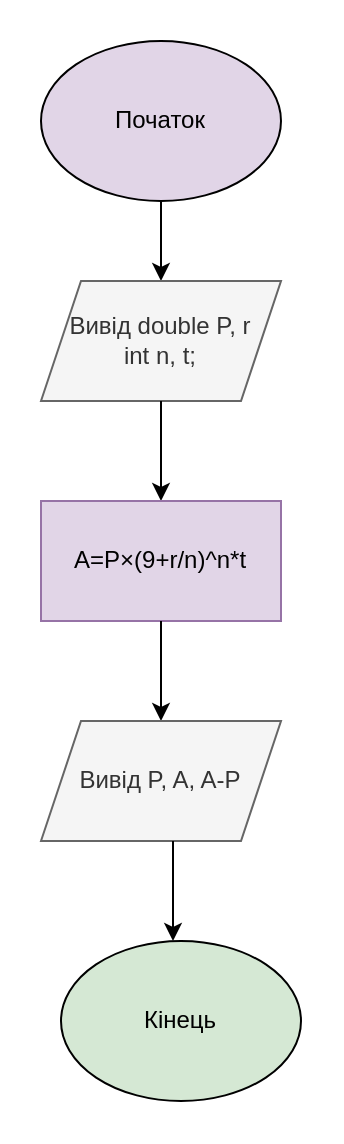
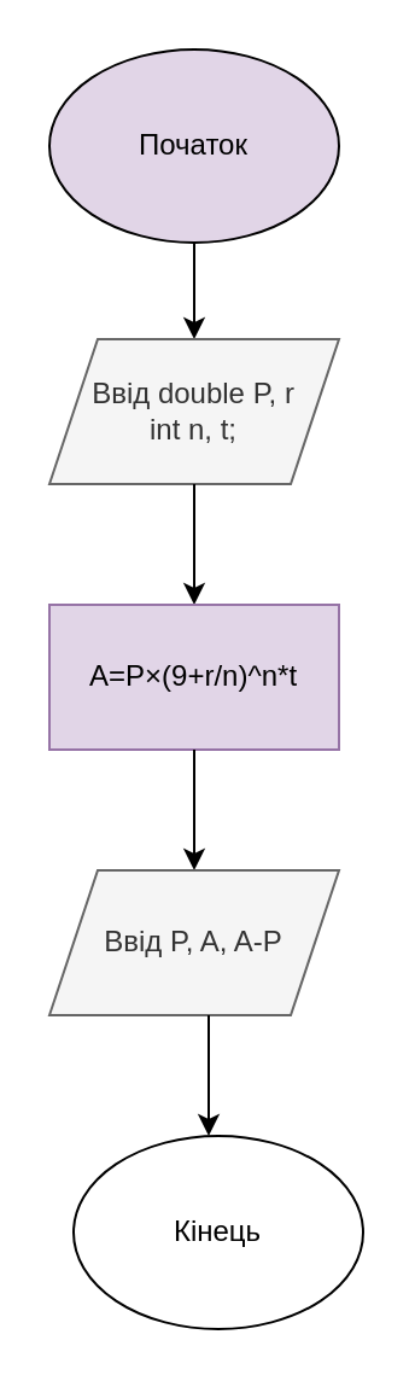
- <mxCell id="3" value="Вивід&amp;nbsp;double P, r&lt;div&gt;int n, t;&lt;br&gt;&lt;/div&gt;" style="shape=parallelogram;perimeter=parallelogramPerimeter;whiteSpace=wrap;html=1;fixedSize=1;fillColor=#f5f5f5;fontColor=#333333;strokeColor=#666666;" vertex="1" parent="1"><mxGeometry x="20" y="140" width="120" height="60" as="geometry" /></mxCell>
+ <mxCell id="3" value="Ввід&amp;nbsp;double P, r&lt;div&gt;int n, t;&lt;br&gt;&lt;/div&gt;" style="shape=parallelogram;perimeter=parallelogramPerimeter;whiteSpace=wrap;html=1;fixedSize=1;fillColor=#f5f5f5;fontColor=#333333;strokeColor=#666666;" vertex="1" parent="1"><mxGeometry x="20" y="140" width="120" height="60" as="geometry" /></mxCell>
- <mxCell id="7" value="Вивід P, A, A-P" style="shape=parallelogram;perimeter=parallelogramPerimeter;whiteSpace=wrap;html=1;fixedSize=1;fillColor=#f5f5f5;fontColor=#333333;strokeColor=#666666;" vertex="1" parent="1"><mxGeometry x="20" y="360" width="120" height="60" as="geometry" /></mxCell>
+ <mxCell id="7" value="Ввід P, A, A-P" style="shape=parallelogram;perimeter=parallelogramPerimeter;whiteSpace=wrap;html=1;fixedSize=1;fillColor=#f5f5f5;fontColor=#333333;strokeColor=#666666;" vertex="1" parent="1"><mxGeometry x="20" y="360" width="120" height="60" as="geometry" /></mxCell>
- <mxCell id="10" value="Кінець" style="ellipse;whiteSpace=wrap;html=1;fillColor=#d5e8d4;" vertex="1" parent="1"><mxGeometry x="30" y="470" width="120" height="80" as="geometry" /></mxCell>
+ <mxCell id="10" value="Кінець" style="ellipse;whiteSpace=wrap;html=1;" vertex="1" parent="1"><mxGeometry x="30" y="470" width="120" height="80" as="geometry" /></mxCell>
